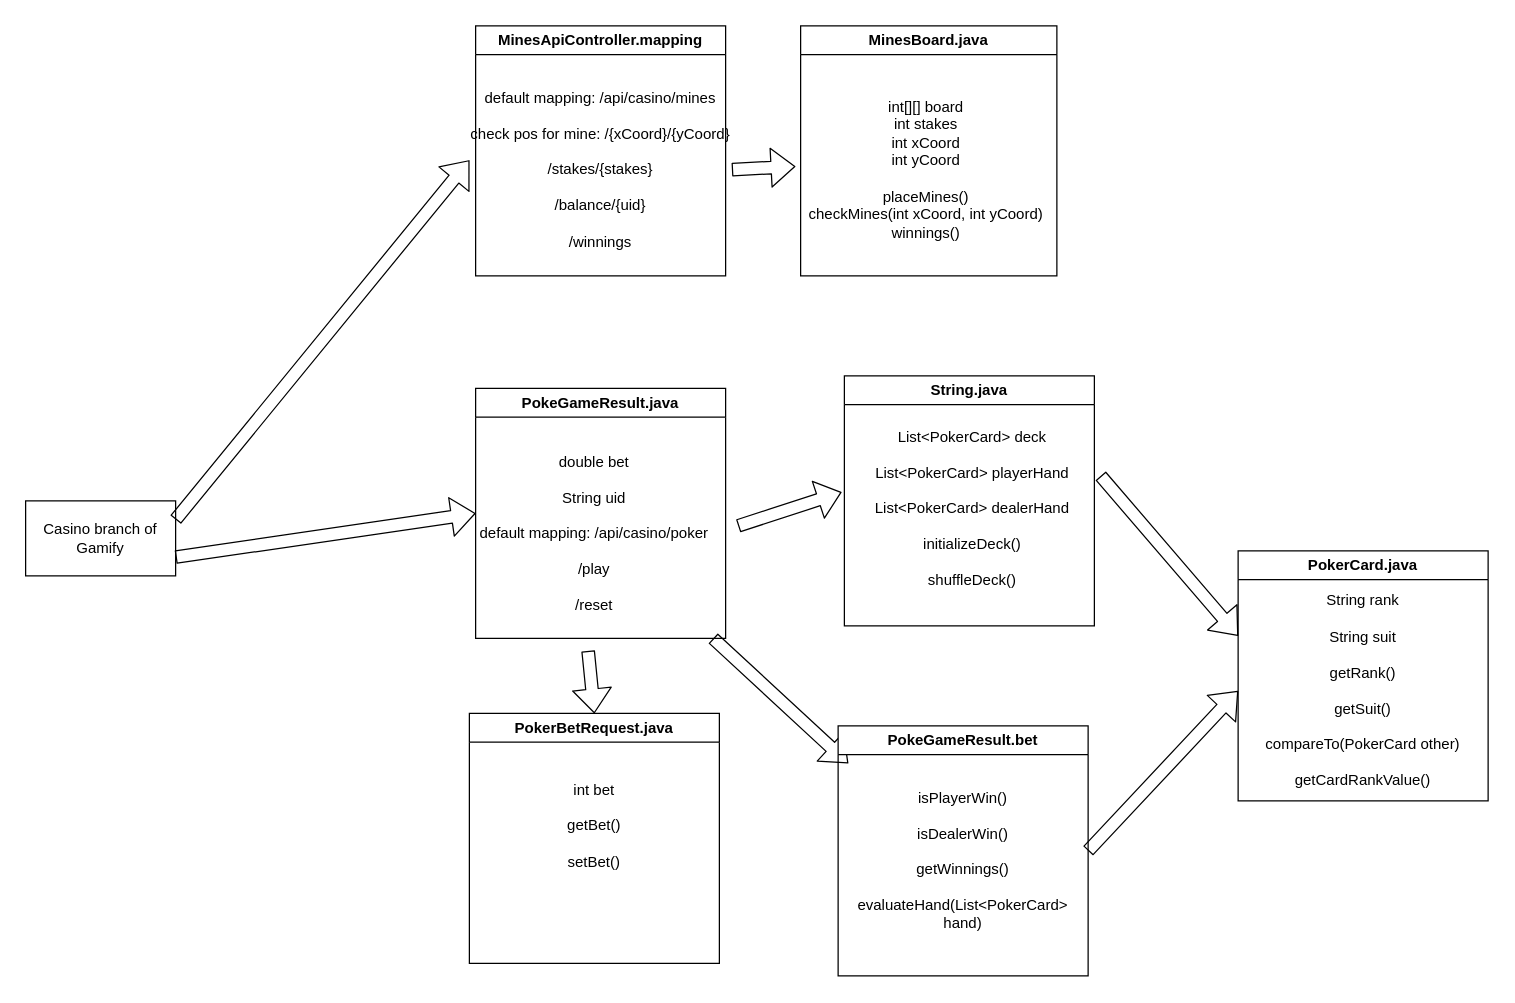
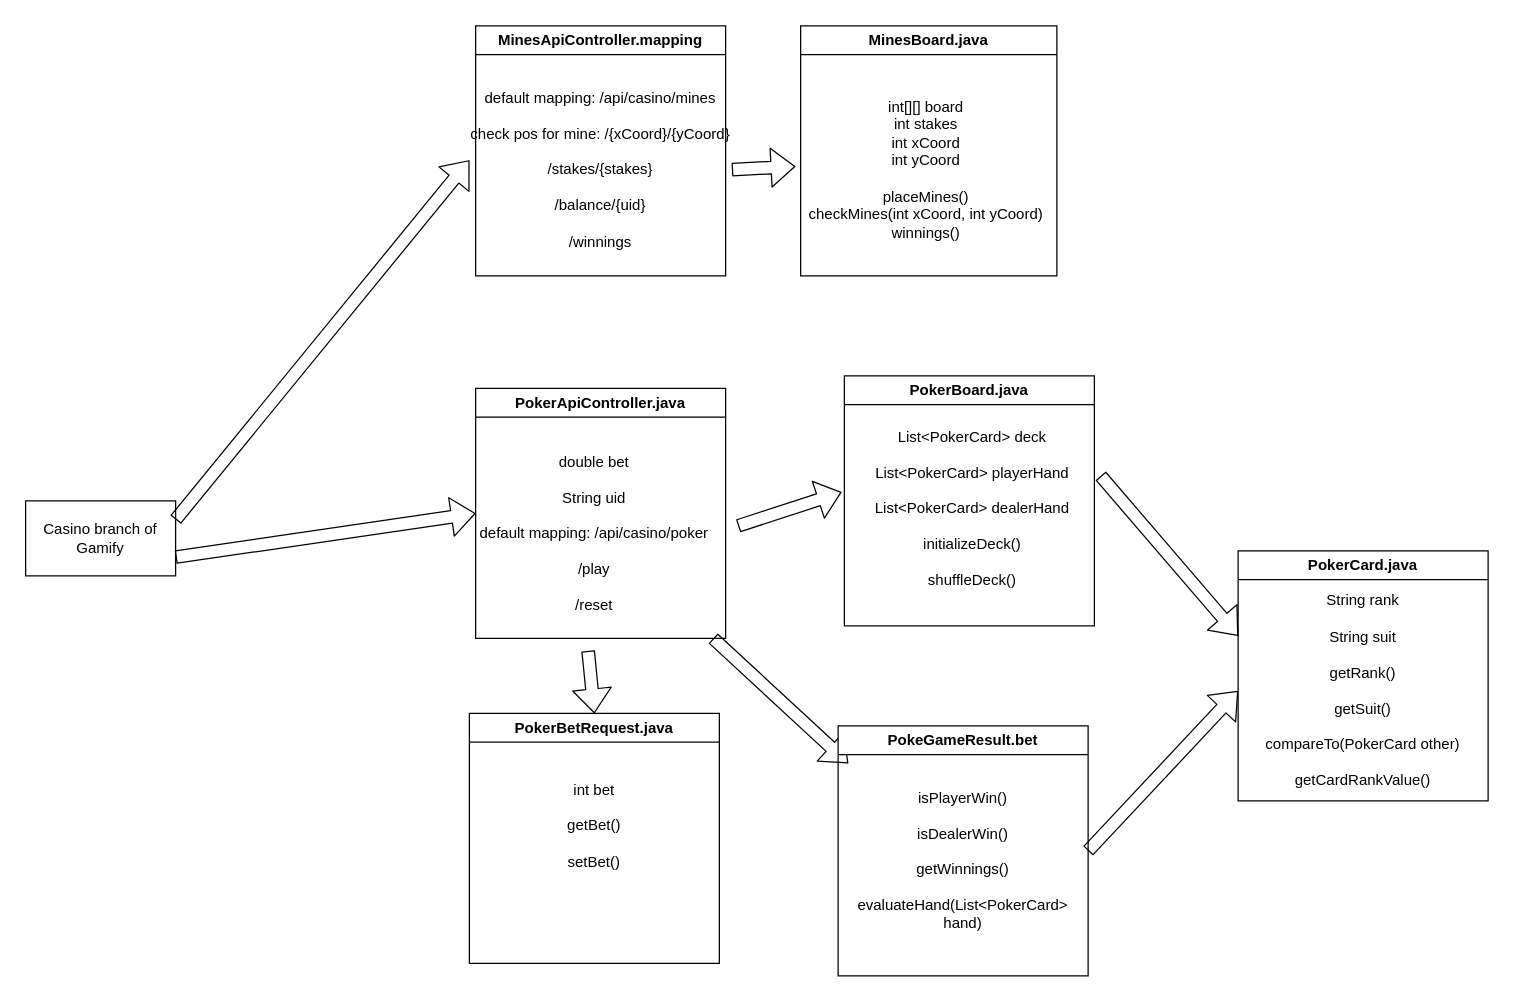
- <mxCell id="15" value="String.java" style="swimlane;whiteSpace=wrap;html=1;" vertex="1" parent="1"><mxGeometry x="675" y="300" width="200" height="200" as="geometry" /></mxCell>
+ <mxCell id="15" value="PokerBoard.java" style="swimlane;whiteSpace=wrap;html=1;" vertex="1" parent="1"><mxGeometry x="675" y="300" width="200" height="200" as="geometry" /></mxCell>
- <mxCell id="7" value="PokeGameResult.java" style="swimlane;whiteSpace=wrap;html=1;" vertex="1" parent="1"><mxGeometry x="380" y="310" width="200" height="200" as="geometry" /></mxCell>
+ <mxCell id="7" value="PokerApiController.java" style="swimlane;whiteSpace=wrap;html=1;" vertex="1" parent="1"><mxGeometry x="380" y="310" width="200" height="200" as="geometry" /></mxCell>
